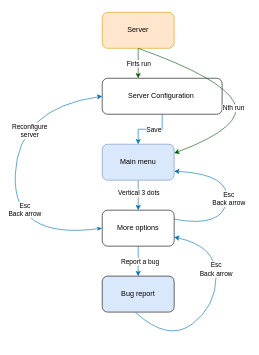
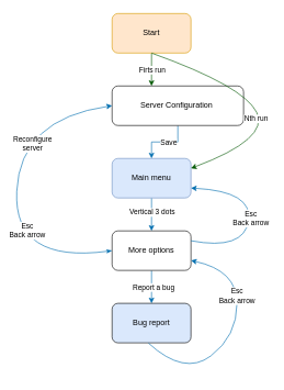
- <mxCell id="4" value="Server" style="rounded=1;whiteSpace=wrap;html=1;fillColor=#ffe6cc;strokeColor=#d79b00;" vertex="1" parent="1"><mxGeometry x="170" y="20" width="120" height="60" as="geometry" /></mxCell>
+ <mxCell id="4" value="Start" style="rounded=1;whiteSpace=wrap;html=1;fillColor=#ffe6cc;strokeColor=#d79b00;" vertex="1" parent="1"><mxGeometry x="170" y="20" width="120" height="60" as="geometry" /></mxCell>
